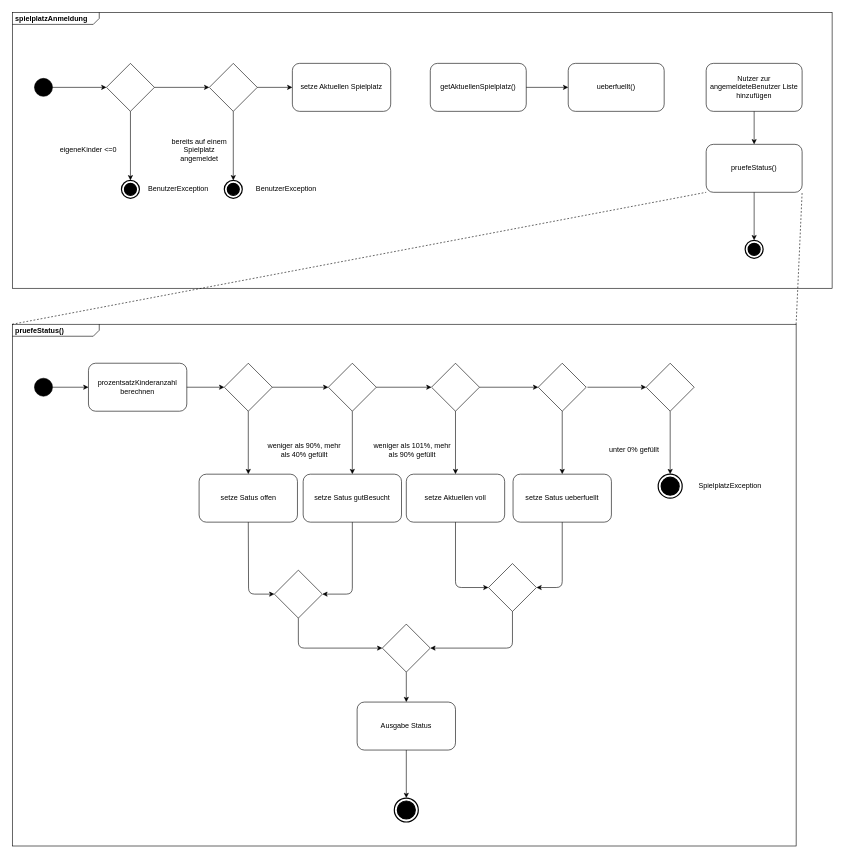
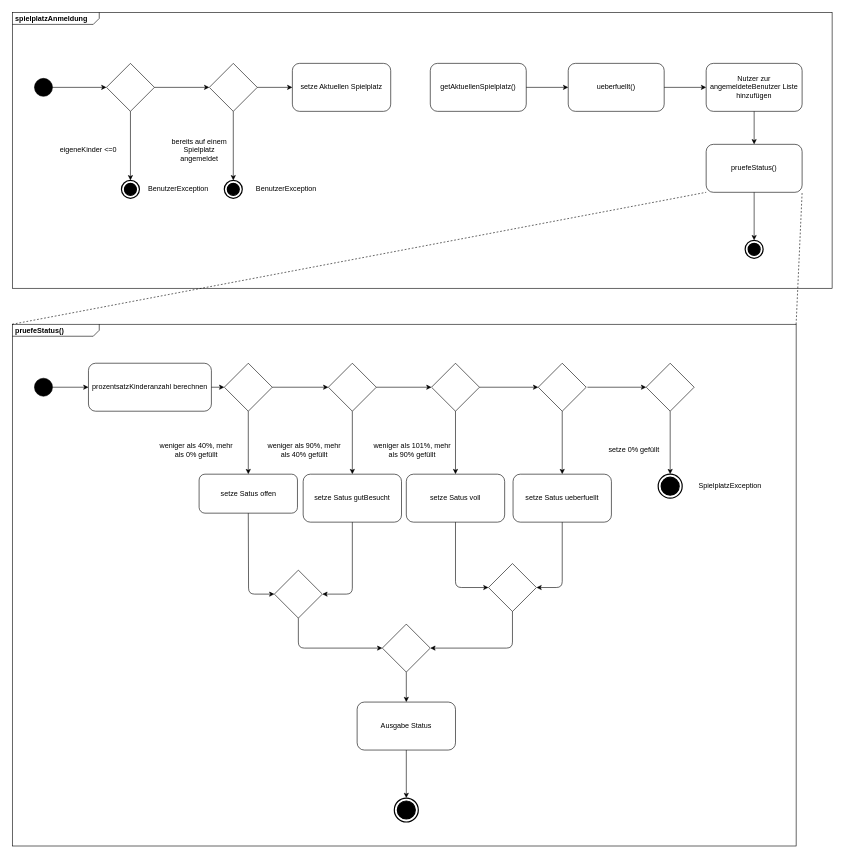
+ <mxCell id="22" value="" style="endArrow=classic;html=1;entryX=0;entryY=0.5;entryDx=0;entryDy=0;exitX=1;exitY=0.5;exitDx=0;exitDy=0;" parent="1" source="19" target="21" edge="1"><mxGeometry width="50" height="50" relative="1" as="geometry"><mxPoint x="1127" y="145" as="sourcePoint" /><mxPoint x="957" y="155" as="targetPoint" /></mxGeometry></mxCell>
- <mxCell id="31" value="prozentsatzKinderanzahl berechnen" style="shape=rect;html=1;rounded=1;whiteSpace=wrap;align=center;" vertex="1" parent="1"><mxGeometry x="147" y="605" width="164" height="80" as="geometry" /></mxCell>
+ <mxCell id="31" value="prozentsatzKinderanzahl berechnen" style="shape=rect;html=1;rounded=1;whiteSpace=wrap;align=center;" vertex="1" parent="1"><mxGeometry x="147" y="605" width="205" height="80" as="geometry" /></mxCell>
+ <mxCell id="37" value="weniger als 40%, mehr als 0% gefüllt" style="text;html=1;strokeColor=none;fillColor=none;align=center;verticalAlign=middle;whiteSpace=wrap;rounded=0;" vertex="1" parent="1"><mxGeometry x="257" y="740" width="140" height="20" as="geometry" /></mxCell>
- <mxCell id="55" value="unter 0% gefüllt" style="text;html=1;strokeColor=none;fillColor=none;align=center;verticalAlign=middle;whiteSpace=wrap;rounded=0;" vertex="1" parent="1"><mxGeometry x="987" y="740" width="140" height="20" as="geometry" /></mxCell>
+ <mxCell id="55" value="setze 0% gefüllt" style="text;html=1;strokeColor=none;fillColor=none;align=center;verticalAlign=middle;whiteSpace=wrap;rounded=0;" vertex="1" parent="1"><mxGeometry x="987" y="740" width="140" height="20" as="geometry" /></mxCell>
- <mxCell id="35" value="setze Satus offen" style="shape=rect;html=1;rounded=1;whiteSpace=wrap;align=center;" vertex="1" parent="1"><mxGeometry x="331.5" y="790" width="164" height="80" as="geometry" /></mxCell>
+ <mxCell id="35" value="setze Satus offen" style="shape=rect;html=1;rounded=1;whiteSpace=wrap;align=center;" vertex="1" parent="1"><mxGeometry x="331.5" y="790" width="164" height="65" as="geometry" /></mxCell>
- <mxCell id="45" value="setze Aktuellen voll" style="shape=rect;html=1;rounded=1;whiteSpace=wrap;align=center;" vertex="1" parent="1"><mxGeometry x="677" y="790" width="164" height="80" as="geometry" /></mxCell>
+ <mxCell id="45" value="setze Satus voll" style="shape=rect;html=1;rounded=1;whiteSpace=wrap;align=center;" vertex="1" parent="1"><mxGeometry x="677" y="790" width="164" height="80" as="geometry" /></mxCell>
